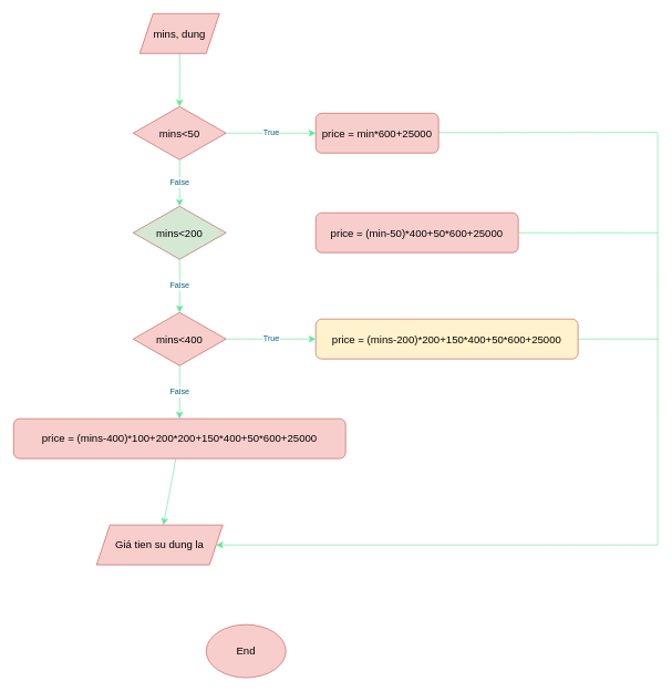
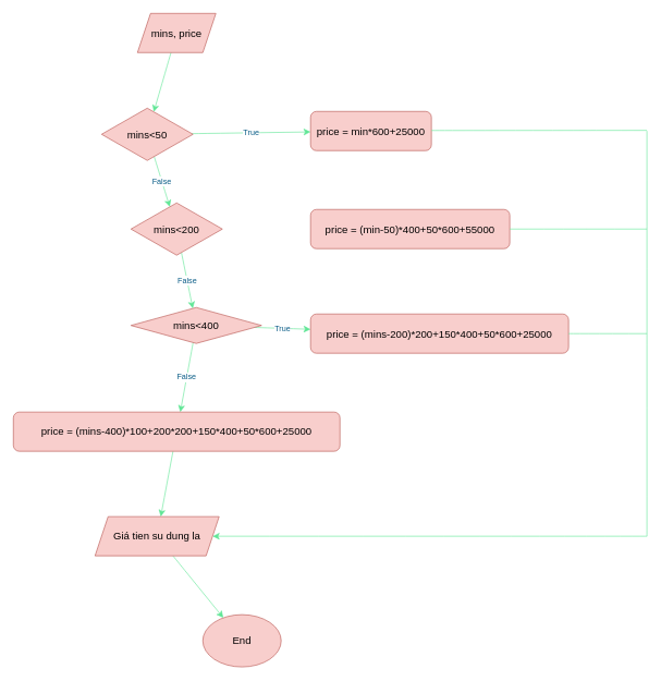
- <mxCell id="3" value="mins, dung" style="shape=parallelogram;perimeter=parallelogramPerimeter;whiteSpace=wrap;html=1;fixedSize=1;strokeColor=#b85450;fontSize=16;fillColor=#f8cecc;" vertex="1" parent="1"><mxGeometry x="210" y="20" width="120" height="60" as="geometry" /></mxCell>
+ <mxCell id="3" value="mins, price" style="shape=parallelogram;perimeter=parallelogramPerimeter;whiteSpace=wrap;html=1;fixedSize=1;strokeColor=#b85450;fontSize=16;fillColor=#f8cecc;" vertex="1" parent="1"><mxGeometry x="210" y="20" width="120" height="60" as="geometry" /></mxCell>
- <mxCell id="6" value="mins&amp;lt;50" style="rhombus;whiteSpace=wrap;html=1;strokeColor=#b85450;fontSize=16;fillColor=#f8cecc;" vertex="1" parent="1"><mxGeometry x="200" y="160" width="140" height="80" as="geometry" /></mxCell>
+ <mxCell id="6" value="mins&amp;lt;50" style="rhombus;whiteSpace=wrap;html=1;strokeColor=#b85450;fontSize=16;fillColor=#f8cecc;" vertex="1" parent="1"><mxGeometry x="155" y="165" width="140" height="80" as="geometry" /></mxCell>
- <mxCell id="9" value="mins&amp;lt;200" style="rhombus;whiteSpace=wrap;html=1;strokeColor=#b85450;fontSize=16;fillColor=#d5e8d4;" vertex="1" parent="1"><mxGeometry x="200" y="310" width="140" height="80" as="geometry" /></mxCell>
+ <mxCell id="9" value="mins&amp;lt;200" style="rhombus;whiteSpace=wrap;html=1;strokeColor=#b85450;fontSize=16;fillColor=#f8cecc;" vertex="1" parent="1"><mxGeometry x="200" y="310" width="140" height="80" as="geometry" /></mxCell>
- <mxCell id="10" value="price = (min-50)*400+50*600+25000" style="rounded=1;whiteSpace=wrap;html=1;strokeColor=#b85450;fontSize=16;fillColor=#f8cecc;" vertex="1" parent="1"><mxGeometry x="475" y="320" width="305" height="60" as="geometry" /></mxCell>
+ <mxCell id="10" value="price = (min-50)*400+50*600+55000" style="rounded=1;whiteSpace=wrap;html=1;strokeColor=#b85450;fontSize=16;fillColor=#f8cecc;" vertex="1" parent="1"><mxGeometry x="475" y="320" width="305" height="60" as="geometry" /></mxCell>
- <mxCell id="13" value="mins&amp;lt;400" style="rhombus;whiteSpace=wrap;html=1;strokeColor=#b85450;fontSize=16;fillColor=#f8cecc;" vertex="1" parent="1"><mxGeometry x="200" y="470" width="140" height="80" as="geometry" /></mxCell>
+ <mxCell id="13" value="mins&amp;lt;400" style="rhombus;whiteSpace=wrap;html=1;strokeColor=#b85450;fontSize=16;fillColor=#f8cecc;" vertex="1" parent="1"><mxGeometry x="200" y="470" width="200" height="55" as="geometry" /></mxCell>
- <mxCell id="14" value="price = (mins-200)*200+150*400+50*600+25000" style="rounded=1;whiteSpace=wrap;html=1;strokeColor=#b85450;fontSize=16;fillColor=#fff2cc;" vertex="1" parent="1"><mxGeometry x="475" y="480" width="395" height="60" as="geometry" /></mxCell>
+ <mxCell id="14" value="price = (mins-200)*200+150*400+50*600+25000" style="rounded=1;whiteSpace=wrap;html=1;strokeColor=#b85450;fontSize=16;fillColor=#f8cecc;" vertex="1" parent="1"><mxGeometry x="475" y="480" width="395" height="60" as="geometry" /></mxCell>
+ <mxCell id="17" value="" style="edgeStyle=none;curved=1;rounded=0;orthogonalLoop=1;jettySize=auto;html=1;strokeColor=#60E696;fontSize=12;fontColor=#095C86;startSize=8;endSize=8;fillColor=#F694C1;" edge="1" parent="1" source="18" target="19"><mxGeometry relative="1" as="geometry" /></mxCell>
